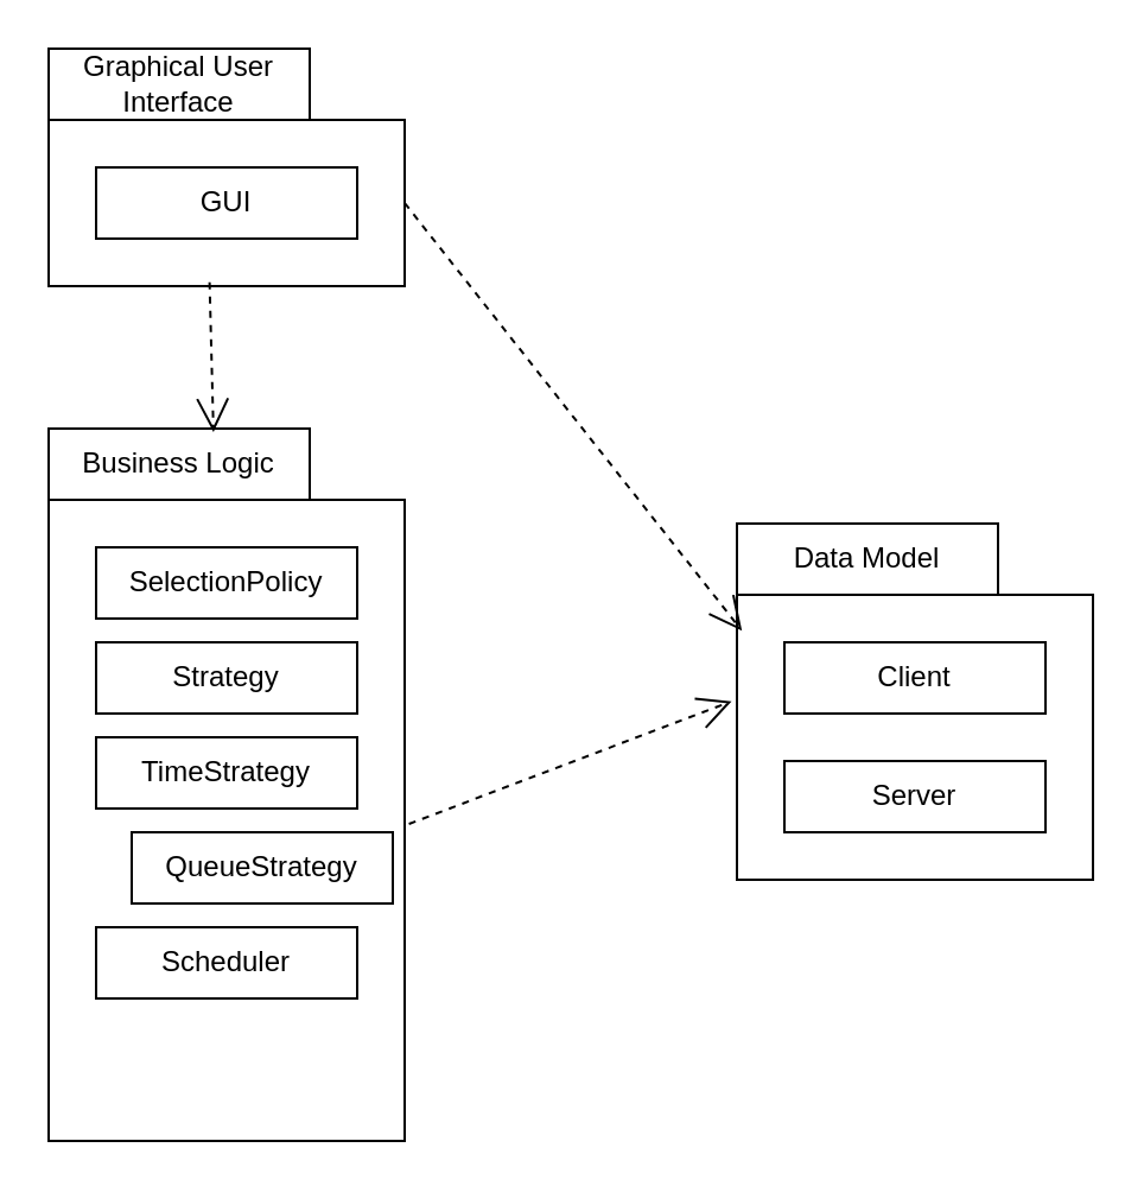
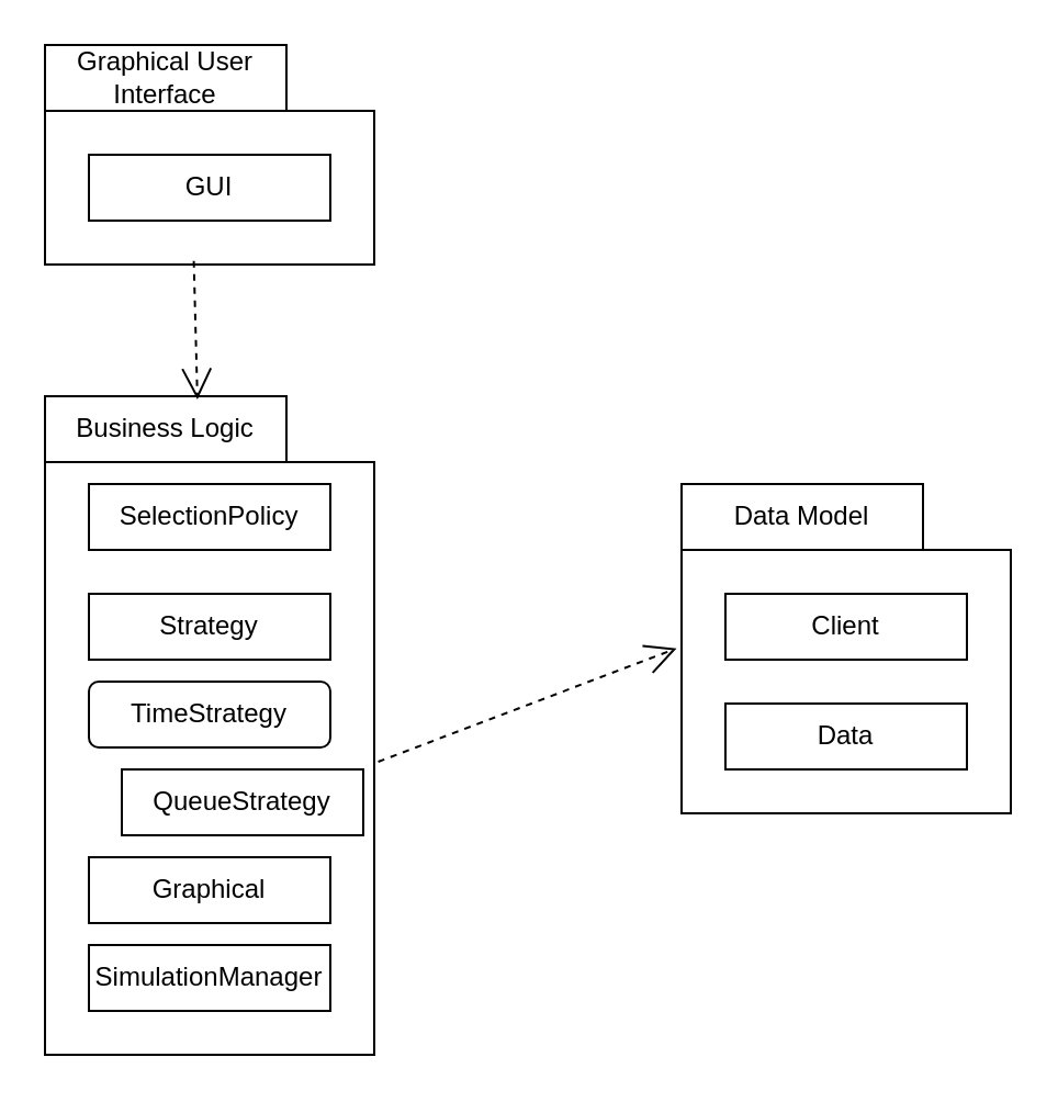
- <mxCell id="16" value="" style="endArrow=open;endSize=12;dashed=1;html=1;rounded=0;exitX=0;exitY=0;exitDx=150;exitDy=65;exitPerimeter=0;entryX=0.014;entryY=0.301;entryDx=0;entryDy=0;entryPerimeter=0;" edge="1" parent="1" source="2" target="12"><mxGeometry width="160" relative="1" as="geometry"><mxPoint x="240" y="250" as="sourcePoint" /><mxPoint x="241" y="313" as="targetPoint" /></mxGeometry></mxCell>
- <mxCell id="8" value="SelectionPolicy" style="html=1;whiteSpace=wrap;" vertex="1" parent="4"><mxGeometry x="20" y="50" width="110" height="30" as="geometry" /></mxCell>
+ <mxCell id="8" value="SelectionPolicy" style="html=1;whiteSpace=wrap;" vertex="1" parent="4"><mxGeometry x="20" y="40" width="110" height="30" as="geometry" /></mxCell>
- <mxCell id="6" value="TimeStrategy" style="html=1;whiteSpace=wrap;" vertex="1" parent="4"><mxGeometry x="20" y="130" width="110" height="30" as="geometry" /></mxCell>
+ <mxCell id="6" value="TimeStrategy" style="html=1;whiteSpace=wrap;rounded=1;" vertex="1" parent="4"><mxGeometry x="20" y="130" width="110" height="30" as="geometry" /></mxCell>
- <mxCell id="14" value="Server" style="html=1;whiteSpace=wrap;" vertex="1" parent="12"><mxGeometry x="20" y="100" width="110" height="30" as="geometry" /></mxCell>
+ <mxCell id="14" value="Data" style="html=1;whiteSpace=wrap;" vertex="1" parent="12"><mxGeometry x="20" y="100" width="110" height="30" as="geometry" /></mxCell>
- <mxCell id="9" value="Scheduler" style="html=1;whiteSpace=wrap;" vertex="1" parent="4"><mxGeometry x="20" y="210" width="110" height="30" as="geometry" /></mxCell>
+ <mxCell id="9" value="Graphical" style="html=1;whiteSpace=wrap;" vertex="1" parent="4"><mxGeometry x="20" y="210" width="110" height="30" as="geometry" /></mxCell>
+ <mxCell id="10" value="SimulationManager" style="html=1;whiteSpace=wrap;" vertex="1" parent="4"><mxGeometry x="20" y="250" width="110" height="30" as="geometry" /></mxCell>
